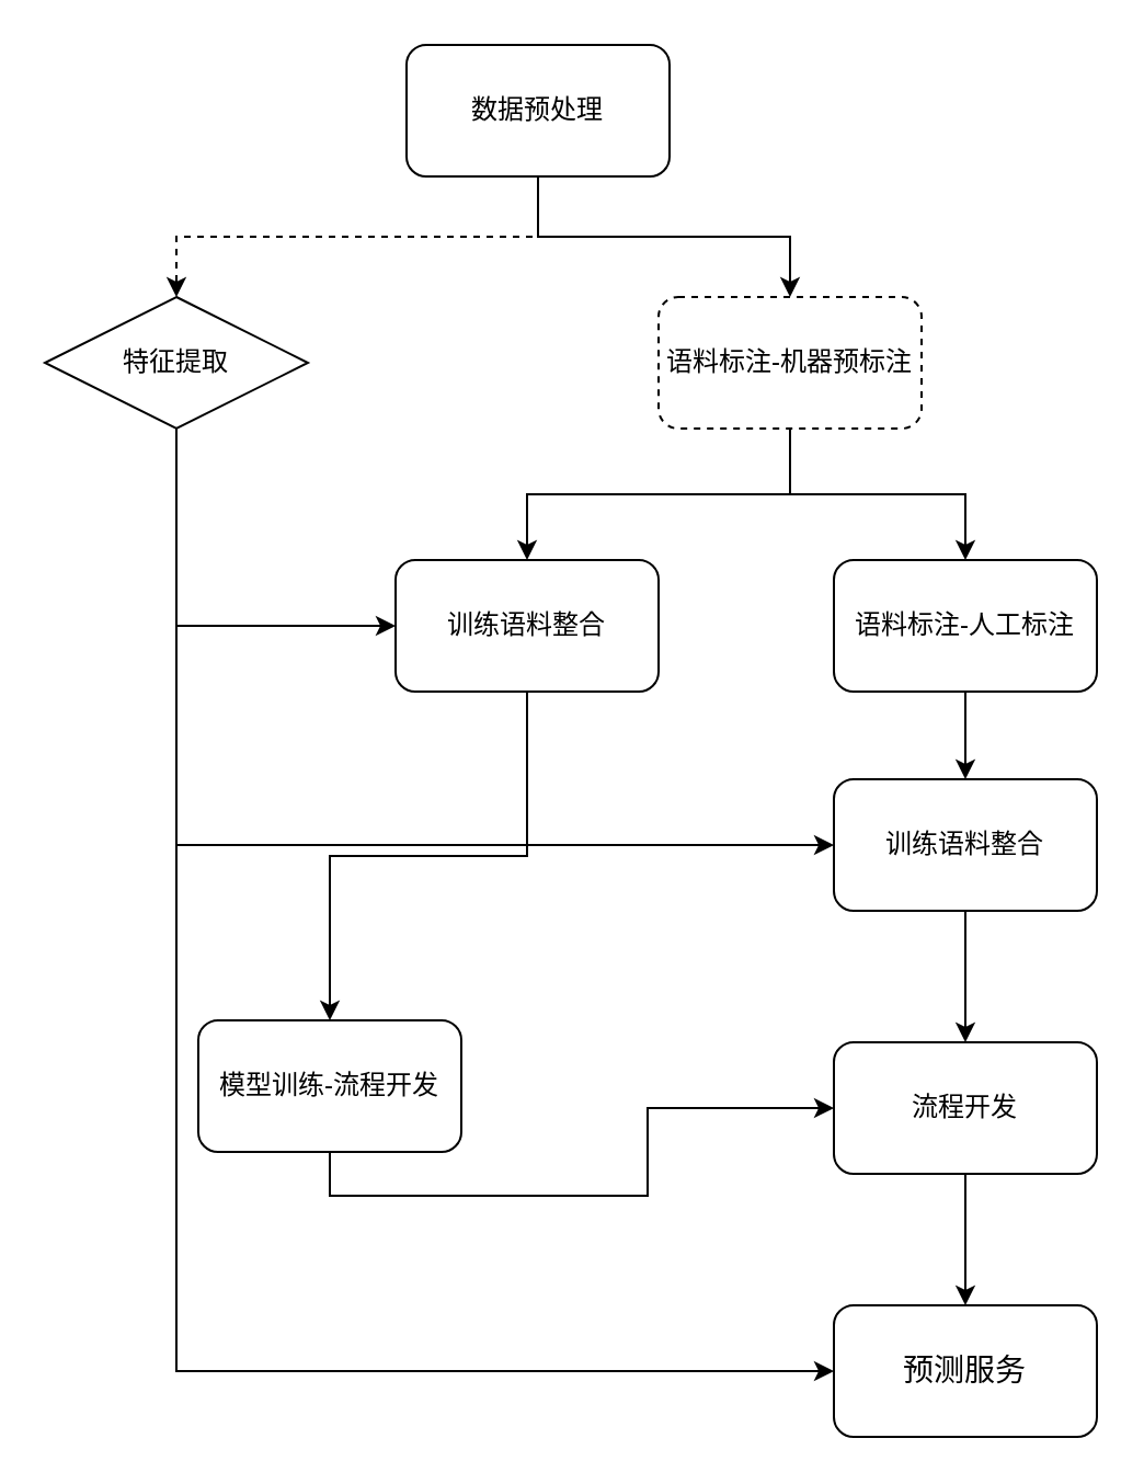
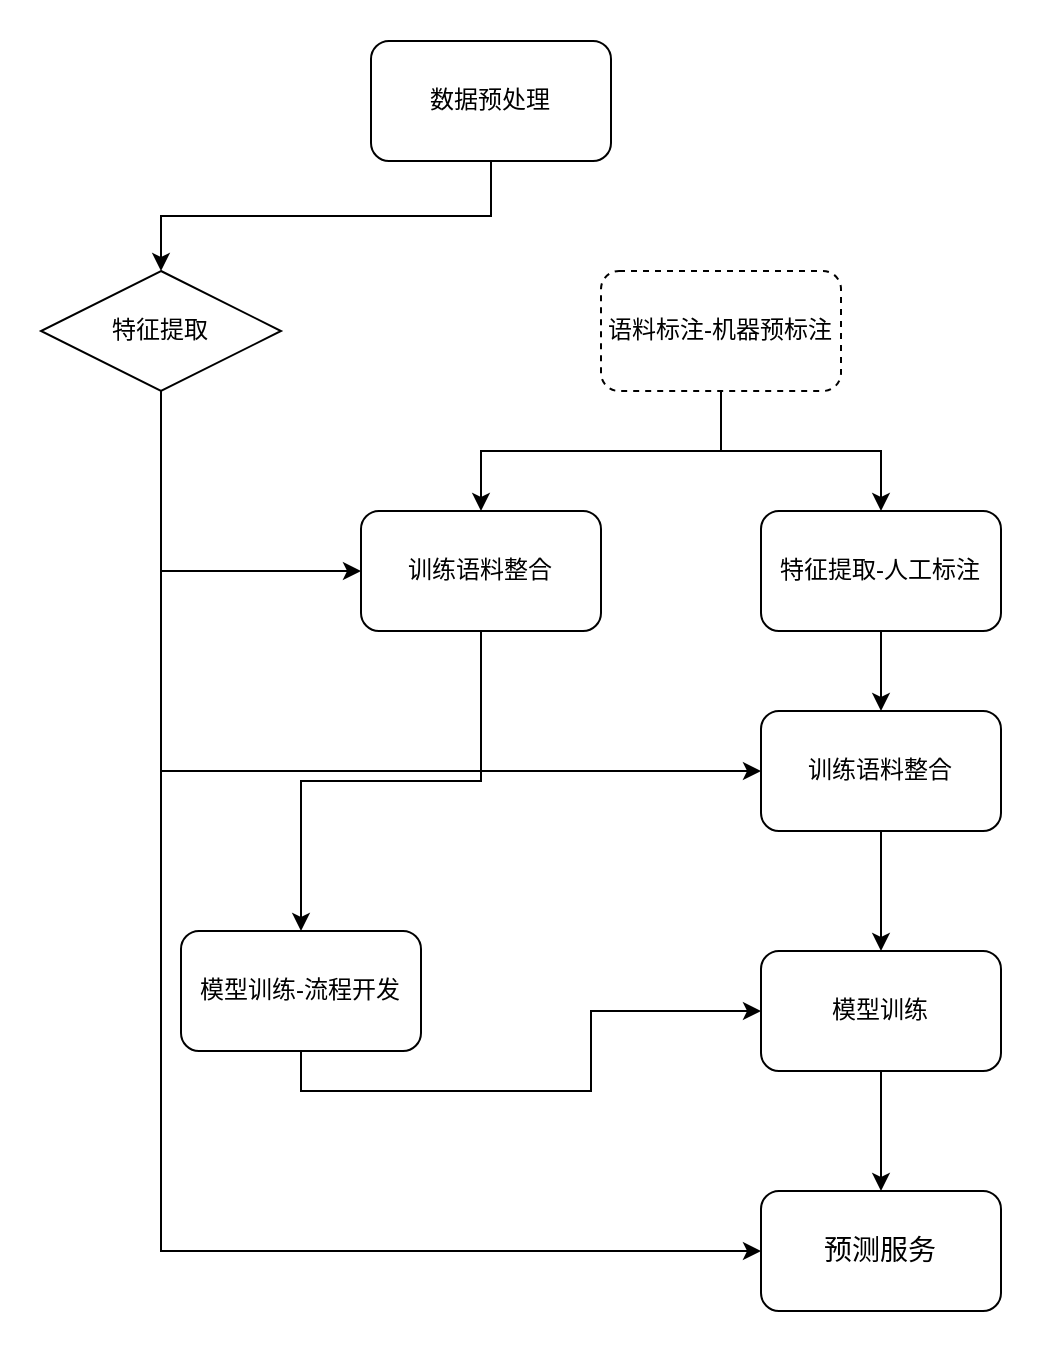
- <mxCell id="2" style="edgeStyle=orthogonalEdgeStyle;rounded=0;orthogonalLoop=1;jettySize=auto;html=1;exitX=0.5;exitY=1;exitDx=0;exitDy=0;dashed=1;" edge="1" parent="1" source="4" target="14"><mxGeometry relative="1" as="geometry" /></mxCell>
+ <mxCell id="2" style="edgeStyle=orthogonalEdgeStyle;rounded=0;orthogonalLoop=1;jettySize=auto;html=1;exitX=0.5;exitY=1;exitDx=0;exitDy=0;" edge="1" parent="1" source="4" target="14"><mxGeometry relative="1" as="geometry" /></mxCell>
- <mxCell id="3" style="edgeStyle=orthogonalEdgeStyle;rounded=0;orthogonalLoop=1;jettySize=auto;html=1;exitX=0.5;exitY=1;exitDx=0;exitDy=0;" edge="1" parent="1" source="4" target="10"><mxGeometry relative="1" as="geometry" /></mxCell>
- <mxCell id="16" value="语料标注-人工标注" style="rounded=1;whiteSpace=wrap;html=1;" vertex="1" parent="1"><mxGeometry x="380" y="255" width="120" height="60" as="geometry" /></mxCell>
+ <mxCell id="16" value="特征提取-人工标注" style="rounded=1;whiteSpace=wrap;html=1;" vertex="1" parent="1"><mxGeometry x="380" y="255" width="120" height="60" as="geometry" /></mxCell>
- <mxCell id="18" value="流程开发" style="rounded=1;whiteSpace=wrap;html=1;" vertex="1" parent="1"><mxGeometry x="380" y="475" width="120" height="60" as="geometry" /></mxCell>
+ <mxCell id="18" value="模型训练" style="rounded=1;whiteSpace=wrap;html=1;" vertex="1" parent="1"><mxGeometry x="380" y="475" width="120" height="60" as="geometry" /></mxCell>
